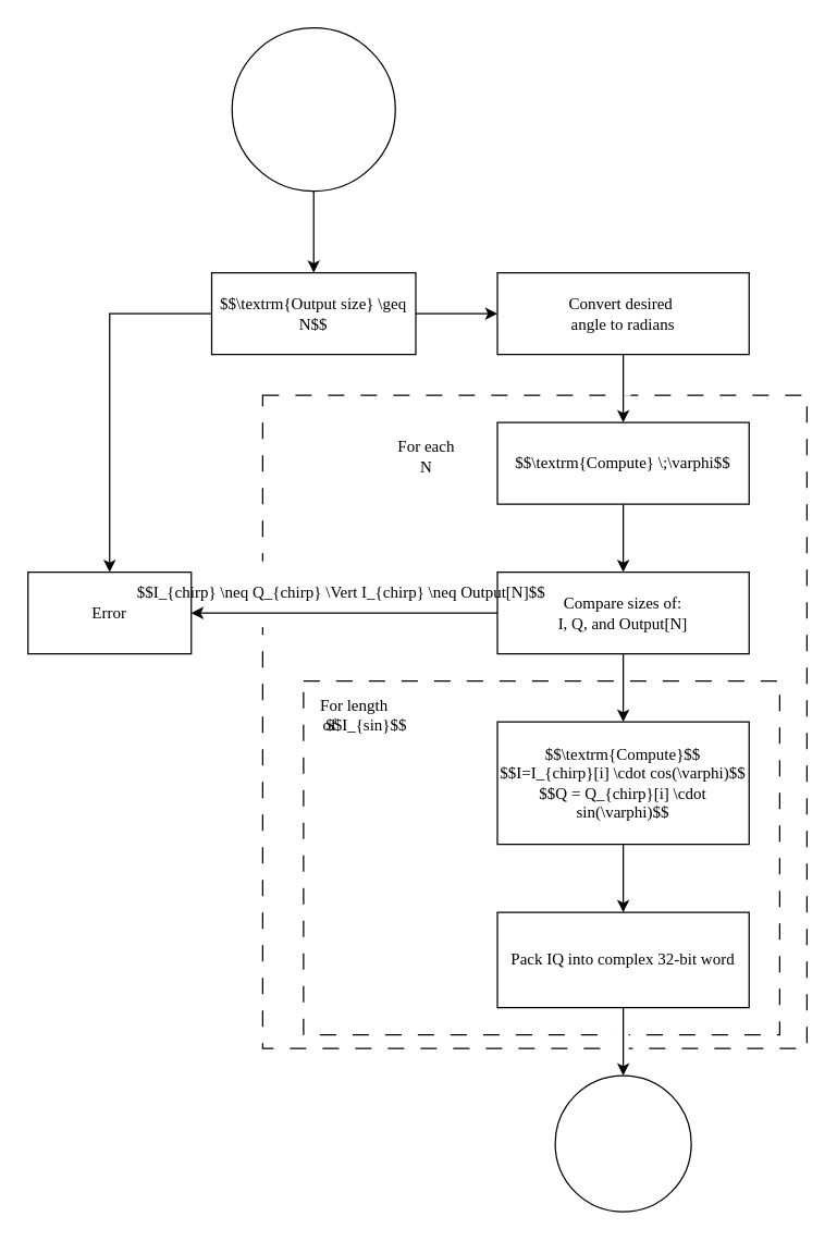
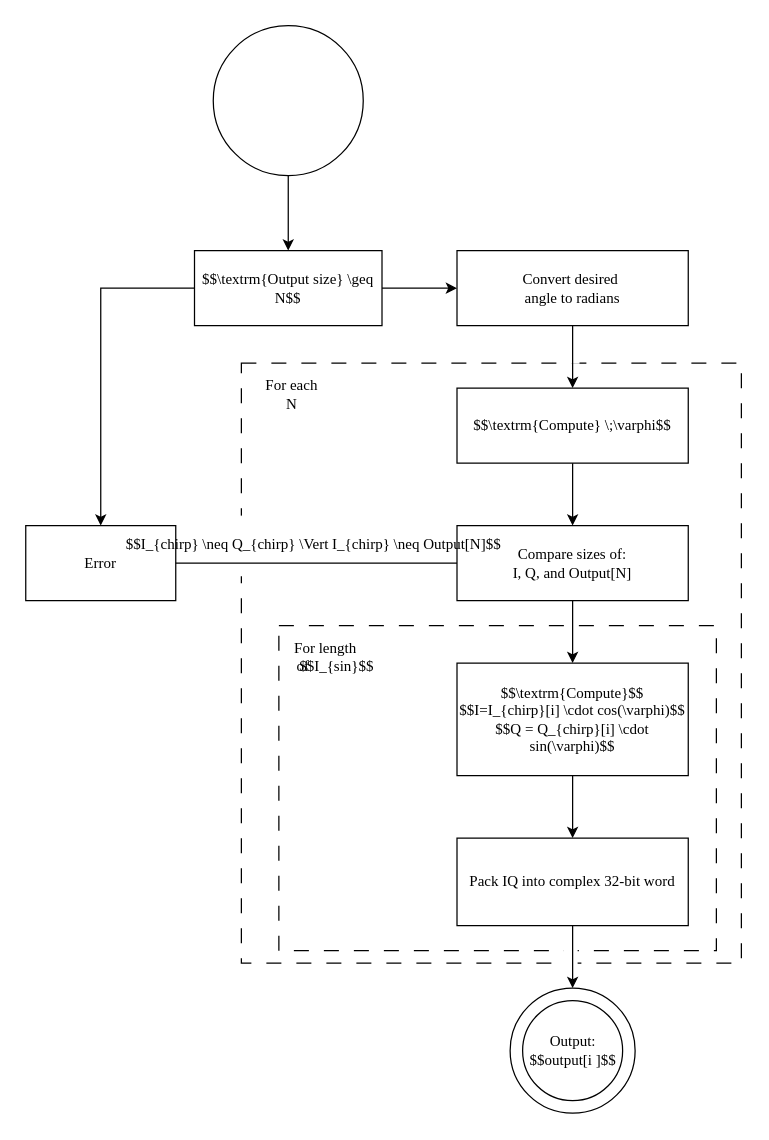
- <mxCell id="23" value="&lt;div&gt;For each&lt;/div&gt;&lt;div&gt;N&lt;/div&gt;" style="text;html=1;align=center;verticalAlign=middle;whiteSpace=wrap;rounded=0;fontFamily=Modern;fontSource=https%3A%2F%2Fsourceforge.net%2Fprojects%2Fcm-unicode%2F;" parent="1" vertex="1"><mxGeometry x="282.5" y="320" width="60" height="30" as="geometry" /></mxCell>
+ <mxCell id="23" value="&lt;div&gt;For each&lt;/div&gt;&lt;div&gt;N&lt;/div&gt;" style="text;html=1;align=center;verticalAlign=middle;whiteSpace=wrap;rounded=0;fontFamily=Modern;fontSource=https%3A%2F%2Fsourceforge.net%2Fprojects%2Fcm-unicode%2F;" parent="1" vertex="1"><mxGeometry x="202.5" y="300" width="60" height="30" as="geometry" /></mxCell>
- <mxCell id="12" style="edgeStyle=orthogonalEdgeStyle;rounded=0;orthogonalLoop=1;jettySize=auto;html=1;exitX=0;exitY=0.5;exitDx=0;exitDy=0;entryX=1;entryY=0.5;entryDx=0;entryDy=0;fontFamily=Modern;fontSource=https%3A%2F%2Fsourceforge.net%2Fprojects%2Fcm-unicode%2F;" parent="1" source="14" target="20" edge="1"><mxGeometry relative="1" as="geometry" /></mxCell>
+ <mxCell id="12" style="edgeStyle=orthogonalEdgeStyle;rounded=0;orthogonalLoop=1;jettySize=auto;html=1;exitX=0;exitY=0.5;exitDx=0;exitDy=0;entryX=1;entryY=0.5;entryDx=0;entryDy=0;fontFamily=Modern;fontSource=https%3A%2F%2Fsourceforge.net%2Fprojects%2Fcm-unicode%2F;endArrow=none;" parent="1" source="14" target="20" edge="1"><mxGeometry relative="1" as="geometry" /></mxCell>
+ <mxCell id="22" value="&lt;div&gt;Output:&lt;/div&gt;&lt;div&gt;$$output[i ]$$&lt;/div&gt;" style="ellipse;whiteSpace=wrap;html=1;aspect=fixed;fillColor=default;fontFamily=Modern;fontSource=https%3A%2F%2Fsourceforge.net%2Fprojects%2Fcm-unicode%2F;" parent="1" vertex="1"><mxGeometry x="417.5" y="800" width="80" height="80" as="geometry" /></mxCell>
